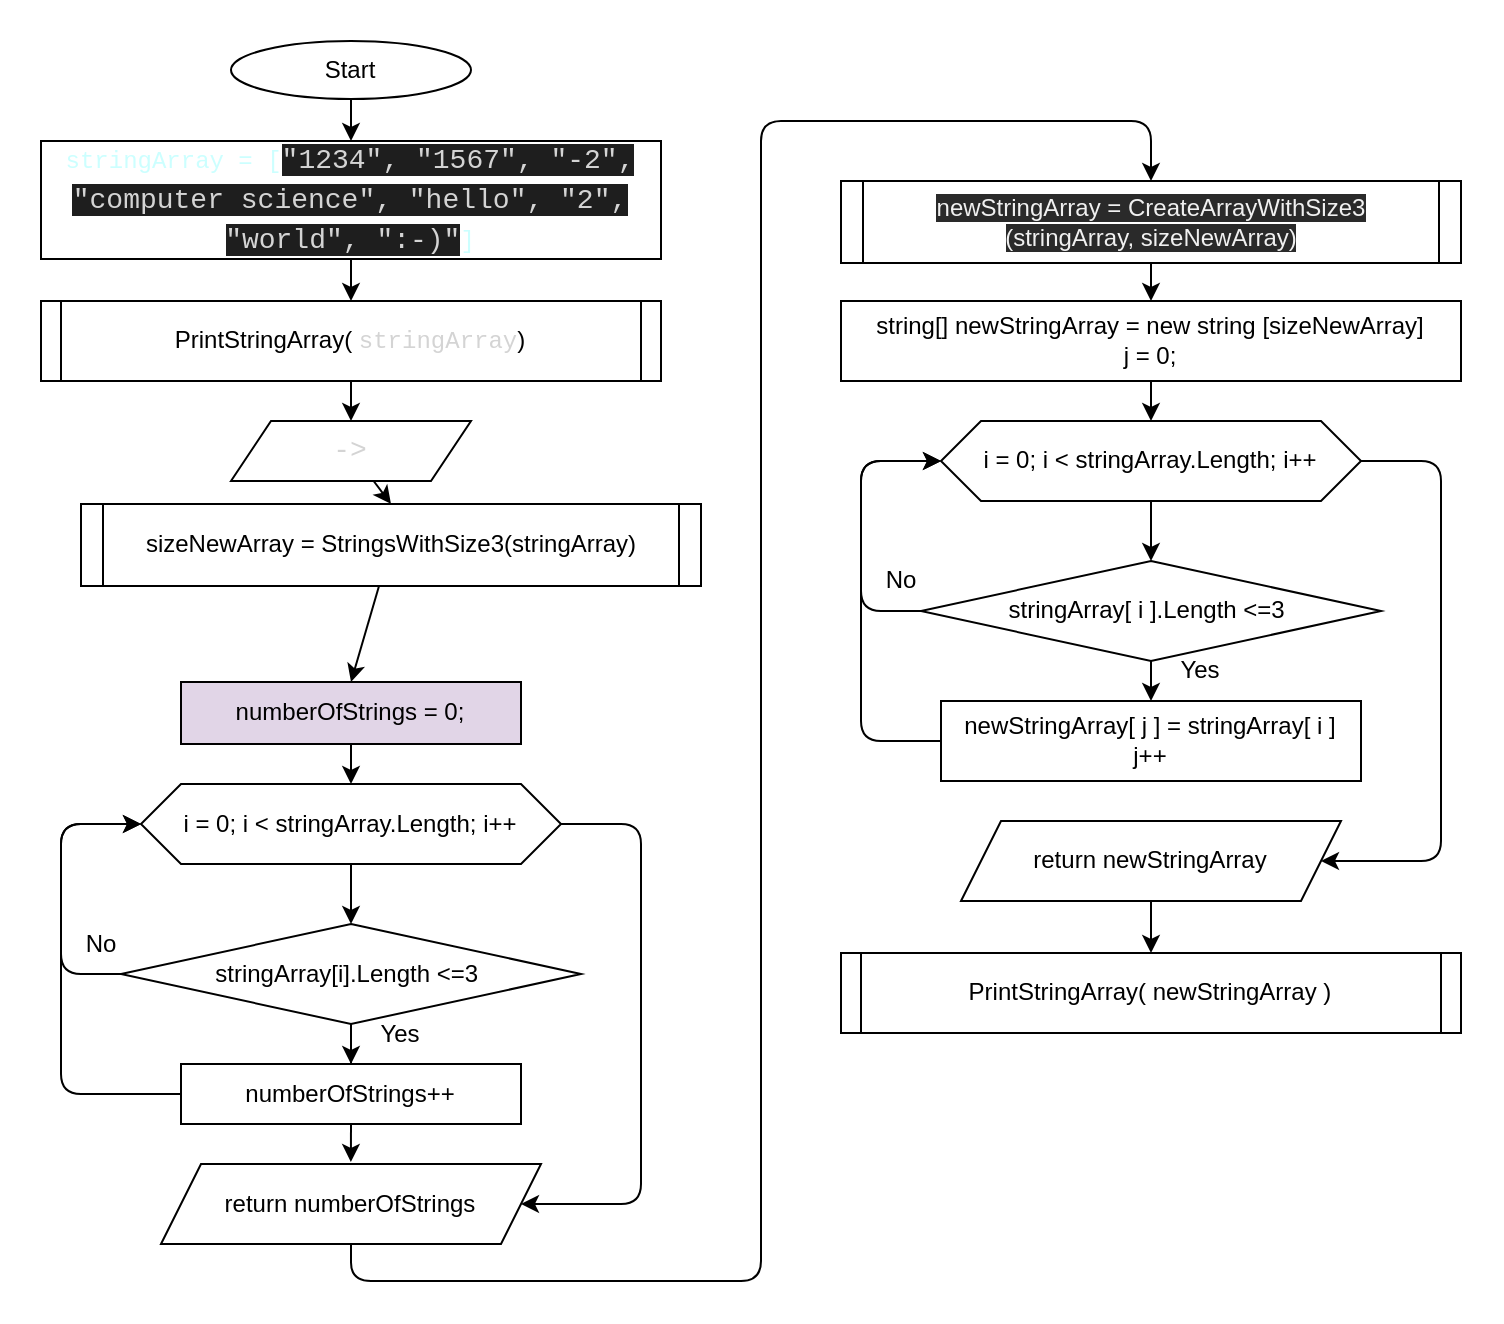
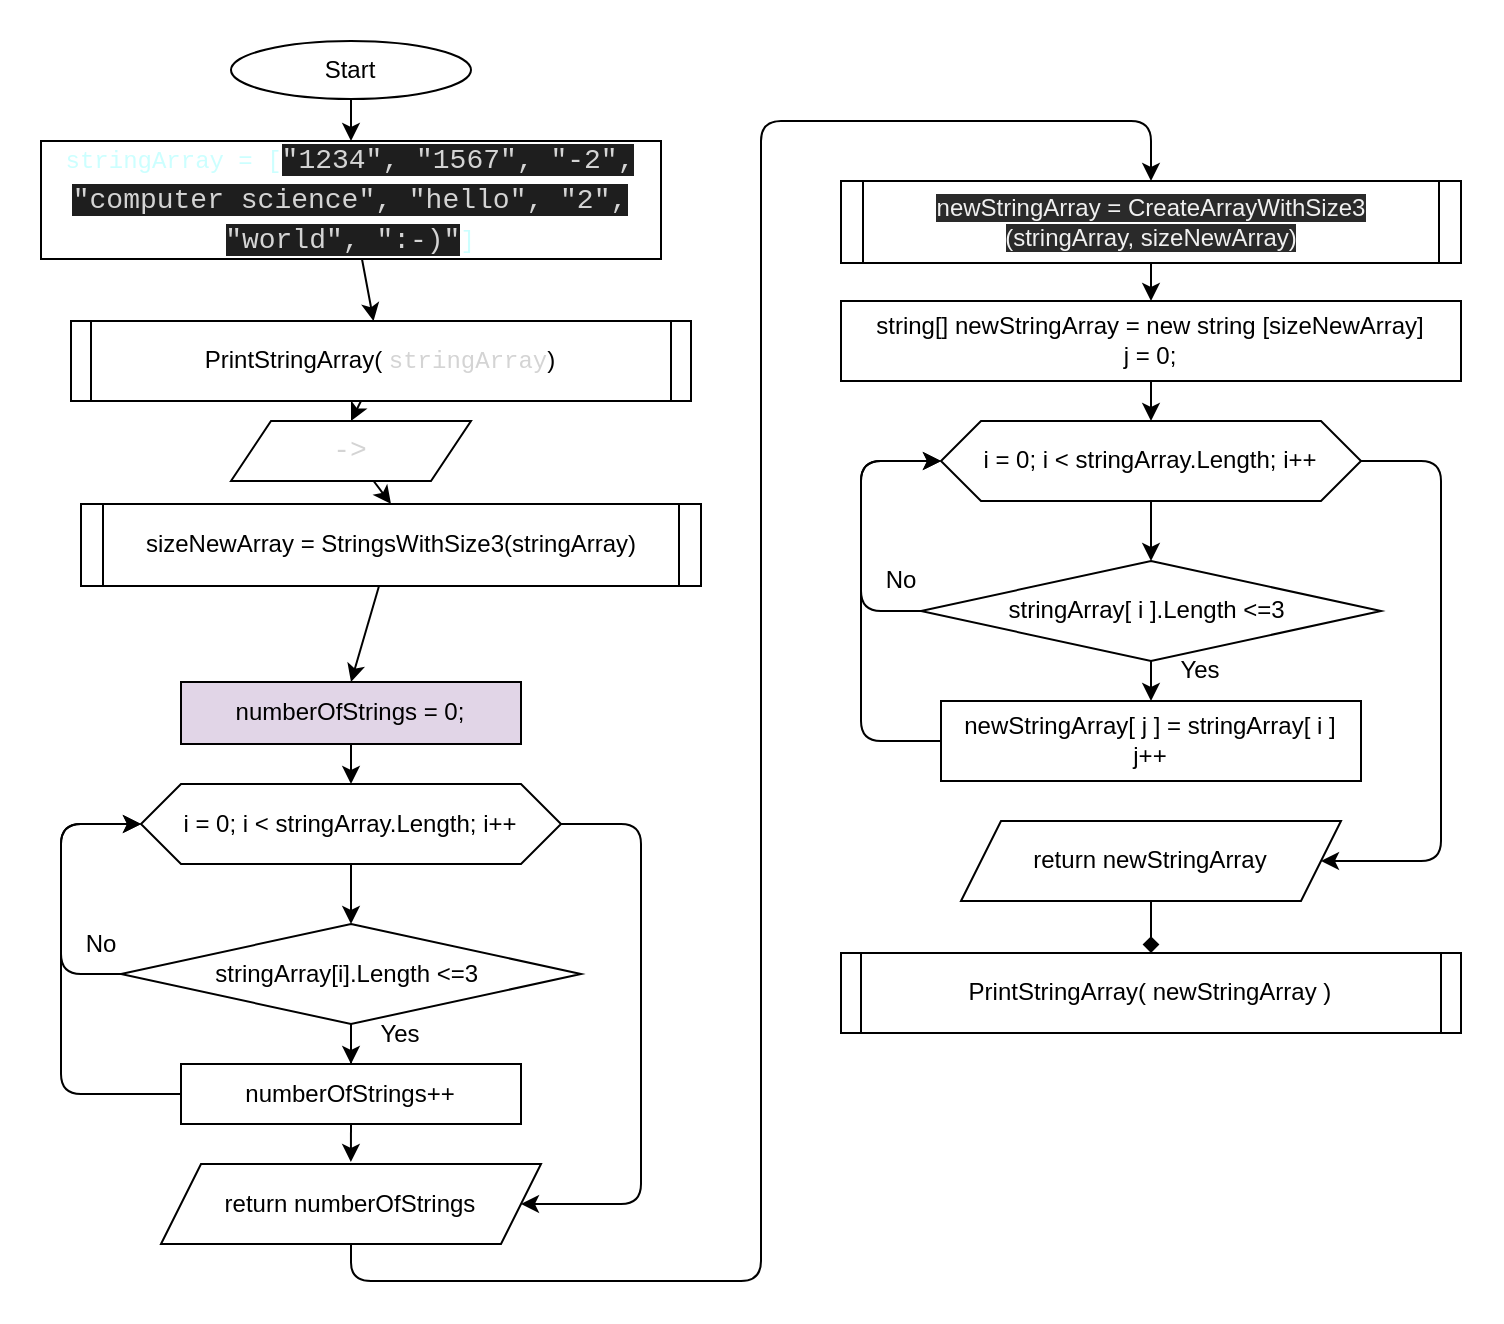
- <mxCell id="7" value="PrintStringArray(&amp;nbsp;&lt;span style=&quot;color: rgb(212 , 212 , 212) ; font-family: &amp;#34;consolas&amp;#34; , &amp;#34;courier new&amp;#34; , monospace&quot;&gt;stringArray&lt;/span&gt;)" style="shape=process;whiteSpace=wrap;html=1;backgroundOutline=1;size=0.032;" parent="1" vertex="1"><mxGeometry x="20" y="150" width="310" height="40" as="geometry" /></mxCell>
+ <mxCell id="7" value="PrintStringArray(&amp;nbsp;&lt;span style=&quot;color: rgb(212 , 212 , 212) ; font-family: &amp;#34;consolas&amp;#34; , &amp;#34;courier new&amp;#34; , monospace&quot;&gt;stringArray&lt;/span&gt;)" style="shape=process;whiteSpace=wrap;html=1;backgroundOutline=1;size=0.032;" parent="1" vertex="1"><mxGeometry x="35" y="160" width="310" height="40" as="geometry" /></mxCell>
- <mxCell id="43" value="" style="edgeStyle=none;html=1;fontSize=12;" edge="1" parent="1" source="44" target="9"><mxGeometry relative="1" as="geometry"><mxPoint x="575" y="470" as="targetPoint" /></mxGeometry></mxCell>
+ <mxCell id="43" value="" style="edgeStyle=none;html=1;fontSize=12;endArrow=diamond;" edge="1" parent="1" source="44" target="9"><mxGeometry relative="1" as="geometry"><mxPoint x="575" y="470" as="targetPoint" /></mxGeometry></mxCell>
